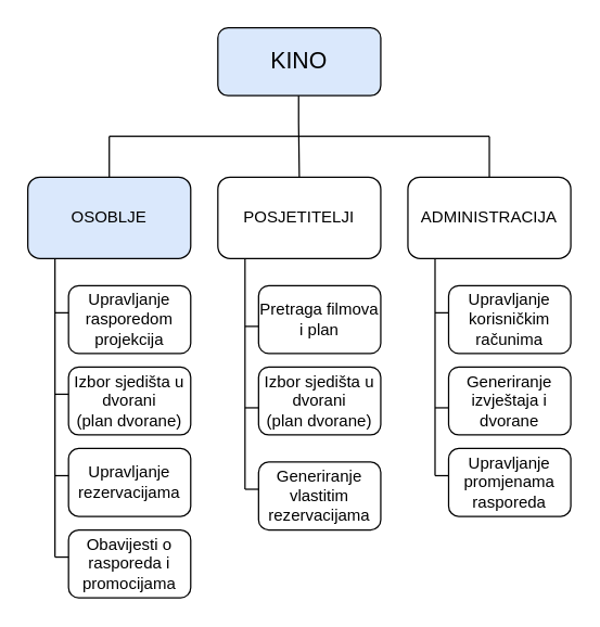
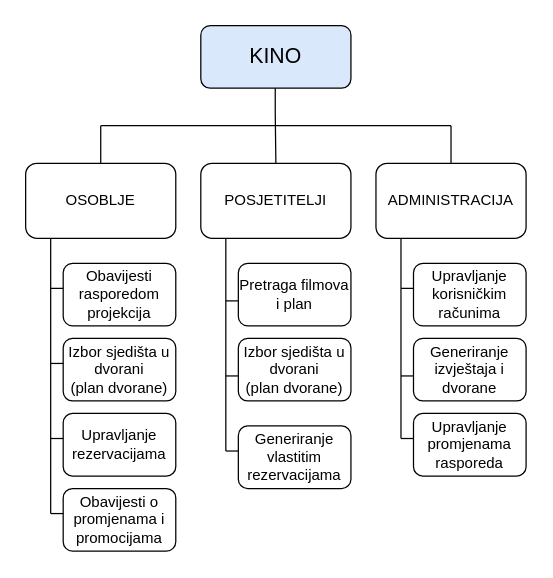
- <mxCell id="5" value="OSOBLJE" style="rounded=1;whiteSpace=wrap;html=1;labelBackgroundColor=none;fillColor=#dae8fc;" parent="1" vertex="1"><mxGeometry x="20" y="130" width="120" height="60" as="geometry" /></mxCell>
+ <mxCell id="5" value="OSOBLJE" style="rounded=1;whiteSpace=wrap;html=1;labelBackgroundColor=none;" parent="1" vertex="1"><mxGeometry x="20" y="130" width="120" height="60" as="geometry" /></mxCell>
- <mxCell id="12" value="Upravljanje rasporedom projekcija" style="rounded=1;whiteSpace=wrap;html=1;labelBackgroundColor=none;" parent="1" vertex="1"><mxGeometry x="50" y="210" width="90" height="50" as="geometry" /></mxCell>
+ <mxCell id="12" value="Obavijesti rasporedom projekcija" style="rounded=1;whiteSpace=wrap;html=1;labelBackgroundColor=none;" parent="1" vertex="1"><mxGeometry x="50" y="210" width="90" height="50" as="geometry" /></mxCell>
- <mxCell id="14" value="Obavijesti o rasporeda i promocijama" style="rounded=1;whiteSpace=wrap;html=1;labelBackgroundColor=none;" parent="1" vertex="1"><mxGeometry x="50" y="390" width="90" height="50" as="geometry" /></mxCell>
+ <mxCell id="14" value="Obavijesti o promjenama i promocijama" style="rounded=1;whiteSpace=wrap;html=1;labelBackgroundColor=none;" parent="1" vertex="1"><mxGeometry x="50" y="390" width="90" height="50" as="geometry" /></mxCell>
